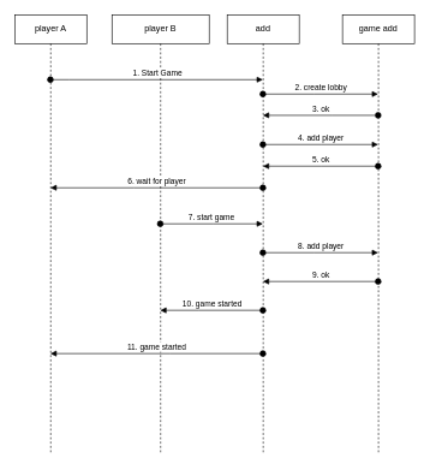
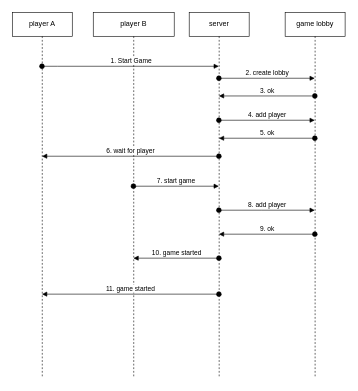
- <mxCell id="4" value="add" style="shape=umlLifeline;perimeter=lifelinePerimeter;whiteSpace=wrap;html=1;container=1;dropTarget=0;collapsible=0;recursiveResize=0;outlineConnect=0;portConstraint=eastwest;newEdgeStyle={&quot;curved&quot;:0,&quot;rounded&quot;:0};" vertex="1" parent="1"><mxGeometry x="315" y="20" width="100" height="610" as="geometry" /></mxCell>
+ <mxCell id="4" value="server" style="shape=umlLifeline;perimeter=lifelinePerimeter;whiteSpace=wrap;html=1;container=1;dropTarget=0;collapsible=0;recursiveResize=0;outlineConnect=0;portConstraint=eastwest;newEdgeStyle={&quot;curved&quot;:0,&quot;rounded&quot;:0};" vertex="1" parent="1"><mxGeometry x="315" y="20" width="100" height="610" as="geometry" /></mxCell>
- <mxCell id="6" value="game add" style="shape=umlLifeline;perimeter=lifelinePerimeter;whiteSpace=wrap;html=1;container=1;dropTarget=0;collapsible=0;recursiveResize=0;outlineConnect=0;portConstraint=eastwest;newEdgeStyle={&quot;curved&quot;:0,&quot;rounded&quot;:0};" vertex="1" parent="1"><mxGeometry x="475" y="20" width="100" height="610" as="geometry" /></mxCell>
+ <mxCell id="6" value="game lobby" style="shape=umlLifeline;perimeter=lifelinePerimeter;whiteSpace=wrap;html=1;container=1;dropTarget=0;collapsible=0;recursiveResize=0;outlineConnect=0;portConstraint=eastwest;newEdgeStyle={&quot;curved&quot;:0,&quot;rounded&quot;:0};" vertex="1" parent="1"><mxGeometry x="475" y="20" width="100" height="610" as="geometry" /></mxCell>
